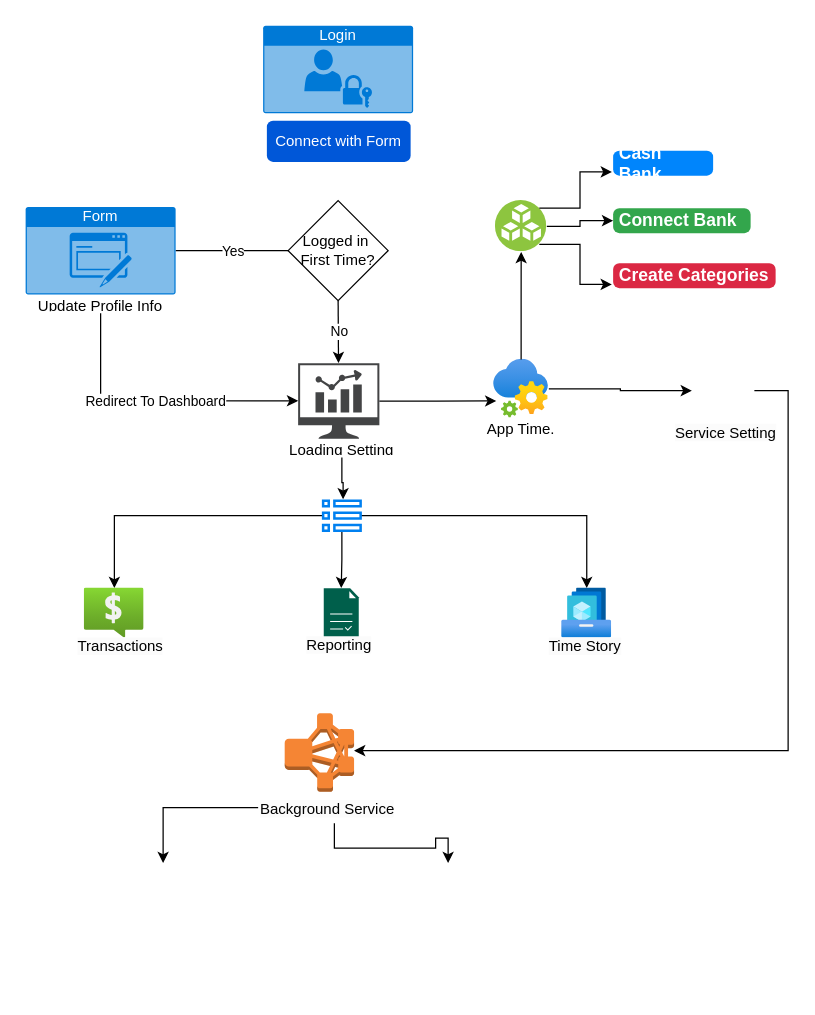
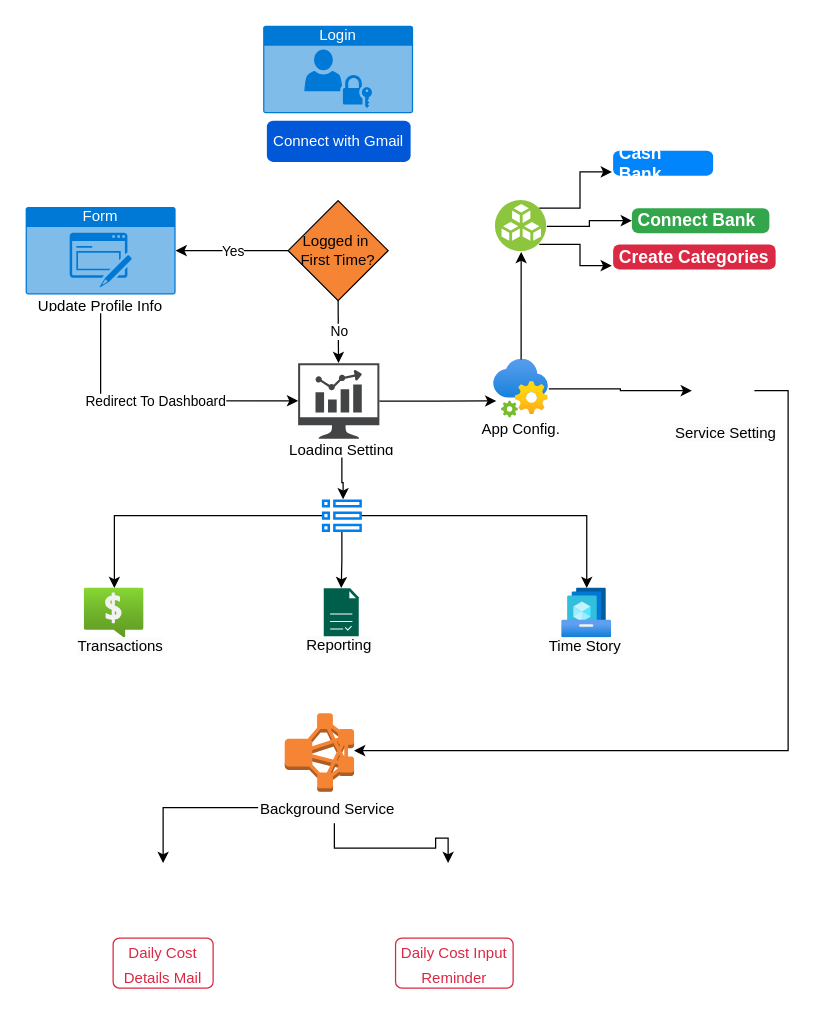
- <mxCell id="3" value="Connect with Form" style="rounded=1;fillColor=#0057D8;align=center;strokeColor=none;html=1;whiteSpace=wrap;fontColor=#ffffff;fontSize=12;sketch=0;" vertex="1" parent="1"><mxGeometry x="213" y="96" width="115" height="33" as="geometry" /></mxCell>
+ <mxCell id="3" value="Connect with Gmail" style="rounded=1;fillColor=#0057D8;align=center;strokeColor=none;html=1;whiteSpace=wrap;fontColor=#ffffff;fontSize=12;sketch=0;" vertex="1" parent="1"><mxGeometry x="213" y="96" width="115" height="33" as="geometry" /></mxCell>
- <mxCell id="25" value="Connect Bank" style="html=1;shadow=0;dashed=0;shape=mxgraph.bootstrap.rrect;rSize=5;strokeColor=none;strokeWidth=1;fillColor=#33A64C;fontColor=#FFFFFF;whiteSpace=wrap;align=left;verticalAlign=middle;spacingLeft=0;fontStyle=1;fontSize=14;spacing=5;" vertex="1" parent="1"><mxGeometry x="490" y="166" width="110" height="20" as="geometry" /></mxCell>
+ <mxCell id="25" value="Connect Bank" style="html=1;shadow=0;dashed=0;shape=mxgraph.bootstrap.rrect;rSize=5;strokeColor=none;strokeWidth=1;fillColor=#33A64C;fontColor=#FFFFFF;whiteSpace=wrap;align=left;verticalAlign=middle;spacingLeft=0;fontStyle=1;fontSize=14;spacing=5;" vertex="1" parent="1"><mxGeometry x="505" y="166" width="110" height="20" as="geometry" /></mxCell>
- <mxCell id="5" value="" style="endArrow=none;html=1;rounded=0;exitX=0;exitY=0.5;exitDx=0;exitDy=0;" edge="1" parent="1" source="4" target="10"><mxGeometry relative="1" as="geometry"><mxPoint x="130" y="280" as="sourcePoint" /><mxPoint x="290" y="280" as="targetPoint" /></mxGeometry></mxCell>
+ <mxCell id="5" value="" style="endArrow=classic;html=1;rounded=0;exitX=0;exitY=0.5;exitDx=0;exitDy=0;" edge="1" parent="1" source="4" target="10"><mxGeometry relative="1" as="geometry"><mxPoint x="130" y="280" as="sourcePoint" /><mxPoint x="290" y="280" as="targetPoint" /></mxGeometry></mxCell>
- <mxCell id="4" value="Logged in&amp;nbsp;&lt;br&gt;First Time?" style="rhombus;whiteSpace=wrap;html=1;" vertex="1" parent="1"><mxGeometry x="230" y="160" width="80" height="80" as="geometry" /></mxCell>
+ <mxCell id="4" value="Logged in&amp;nbsp;&lt;br&gt;First Time?" style="rhombus;whiteSpace=wrap;html=1;fillColor=#f58534;" vertex="1" parent="1"><mxGeometry x="230" y="160" width="80" height="80" as="geometry" /></mxCell>
- <mxCell id="26" value="Create Categories" style="html=1;shadow=0;dashed=0;shape=mxgraph.bootstrap.rrect;rSize=5;strokeColor=none;strokeWidth=1;fillColor=#DB2843;fontColor=#FFFFFF;whiteSpace=wrap;align=left;verticalAlign=middle;spacingLeft=0;fontStyle=1;fontSize=14;spacing=5;" vertex="1" parent="1"><mxGeometry x="490" y="210" width="130" height="20" as="geometry" /></mxCell>
+ <mxCell id="26" value="Create Categories" style="html=1;shadow=0;dashed=0;shape=mxgraph.bootstrap.rrect;rSize=5;strokeColor=none;strokeWidth=1;fillColor=#DB2843;fontColor=#FFFFFF;whiteSpace=wrap;align=left;verticalAlign=middle;spacingLeft=0;fontStyle=1;fontSize=14;spacing=5;" vertex="1" parent="1"><mxGeometry x="490" y="195" width="130" height="20" as="geometry" /></mxCell>
- <mxCell id="16" value="App Time." style="text;html=1;strokeColor=none;fillColor=none;align=center;verticalAlign=middle;whiteSpace=wrap;overflow=hidden;" vertex="1" parent="14"><mxGeometry y="42.45" width="72.88" height="26.27" as="geometry" /></mxCell>
+ <mxCell id="16" value="App Config." style="text;html=1;strokeColor=none;fillColor=none;align=center;verticalAlign=middle;whiteSpace=wrap;overflow=hidden;" vertex="1" parent="14"><mxGeometry y="42.45" width="72.88" height="26.27" as="geometry" /></mxCell>
+ <mxCell id="51" value="&lt;font style=&quot;font-size: 12px;&quot;&gt;Daily Cost Details Mail&lt;/font&gt;" style="html=1;shadow=0;dashed=0;shape=mxgraph.bootstrap.rrect;rSize=5;strokeColor=#DB2843;strokeWidth=1;fillColor=none;fontColor=#DB2843;whiteSpace=wrap;align=center;verticalAlign=middle;spacingLeft=0;fontStyle=0;fontSize=16;spacing=5;" vertex="1" parent="1"><mxGeometry x="90" y="750" width="80" height="40" as="geometry" /></mxCell>
+ <mxCell id="52" value="&lt;font style=&quot;font-size: 12px;&quot;&gt;Daily Cost Input Reminder&lt;/font&gt;" style="html=1;shadow=0;dashed=0;shape=mxgraph.bootstrap.rrect;rSize=5;strokeColor=#DB2843;strokeWidth=1;fillColor=none;fontColor=#DB2843;whiteSpace=wrap;align=center;verticalAlign=middle;spacingLeft=0;fontStyle=0;fontSize=16;spacing=5;" vertex="1" parent="1"><mxGeometry x="315.94" y="750" width="94.06" height="40" as="geometry" /></mxCell>
